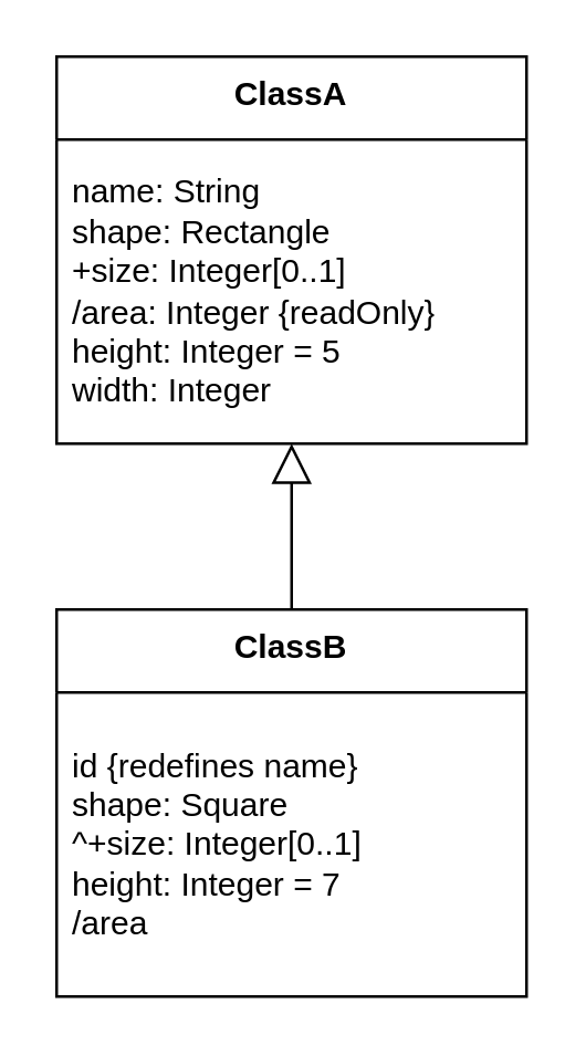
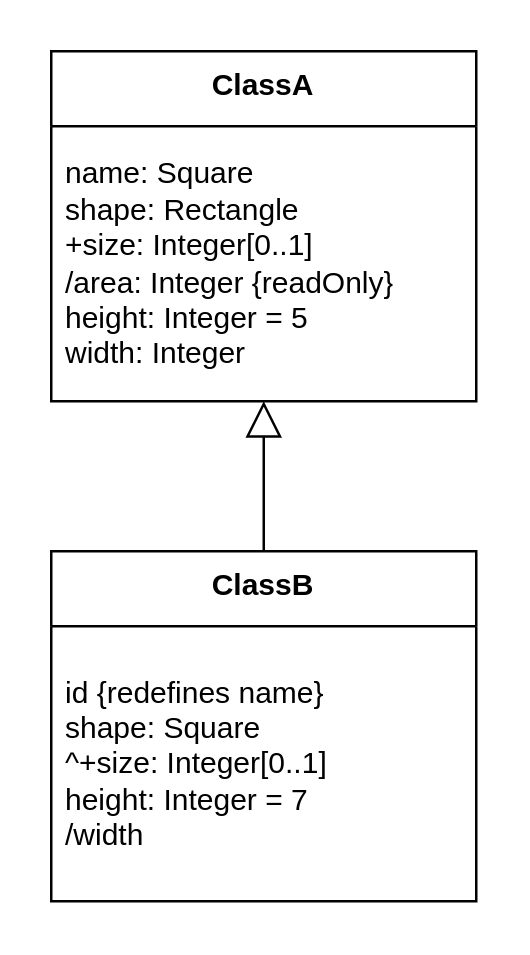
- <mxCell id="4" value="name: String&lt;br&gt;shape: Rectangle&lt;br&gt;+size: Integer[0..1]&lt;br&gt;/area: Integer {readOnly}&lt;br&gt;height: Integer = 5&lt;br&gt;width: Integer" style="text;html=1;strokeColor=none;fillColor=none;align=left;verticalAlign=middle;spacingLeft=4;spacingRight=4;overflow=hidden;rotatable=0;points=[[0,0.5],[1,0.5]];portConstraint=eastwest;whiteSpace=wrap;" vertex="1" parent="3"><mxGeometry y="30" width="170" height="110" as="geometry" /></mxCell>
+ <mxCell id="4" value="name: Square&lt;br&gt;shape: Rectangle&lt;br&gt;+size: Integer[0..1]&lt;br&gt;/area: Integer {readOnly}&lt;br&gt;height: Integer = 5&lt;br&gt;width: Integer" style="text;html=1;strokeColor=none;fillColor=none;align=left;verticalAlign=middle;spacingLeft=4;spacingRight=4;overflow=hidden;rotatable=0;points=[[0,0.5],[1,0.5]];portConstraint=eastwest;whiteSpace=wrap;" vertex="1" parent="3"><mxGeometry y="30" width="170" height="110" as="geometry" /></mxCell>
- <mxCell id="6" value="id {redefines name}&lt;br&gt;shape: Square&lt;br&gt;^+size: Integer[0..1]&lt;br&gt;height: Integer = 7&lt;br&gt;/area" style="text;html=1;strokeColor=none;fillColor=none;align=left;verticalAlign=middle;spacingLeft=4;spacingRight=4;overflow=hidden;rotatable=0;points=[[0,0.5],[1,0.5]];portConstraint=eastwest;whiteSpace=wrap;" vertex="1" parent="5"><mxGeometry y="30" width="170" height="110" as="geometry" /></mxCell>
+ <mxCell id="6" value="id {redefines name}&lt;br&gt;shape: Square&lt;br&gt;^+size: Integer[0..1]&lt;br&gt;height: Integer = 7&lt;br&gt;/width" style="text;html=1;strokeColor=none;fillColor=none;align=left;verticalAlign=middle;spacingLeft=4;spacingRight=4;overflow=hidden;rotatable=0;points=[[0,0.5],[1,0.5]];portConstraint=eastwest;whiteSpace=wrap;" vertex="1" parent="5"><mxGeometry y="30" width="170" height="110" as="geometry" /></mxCell>
